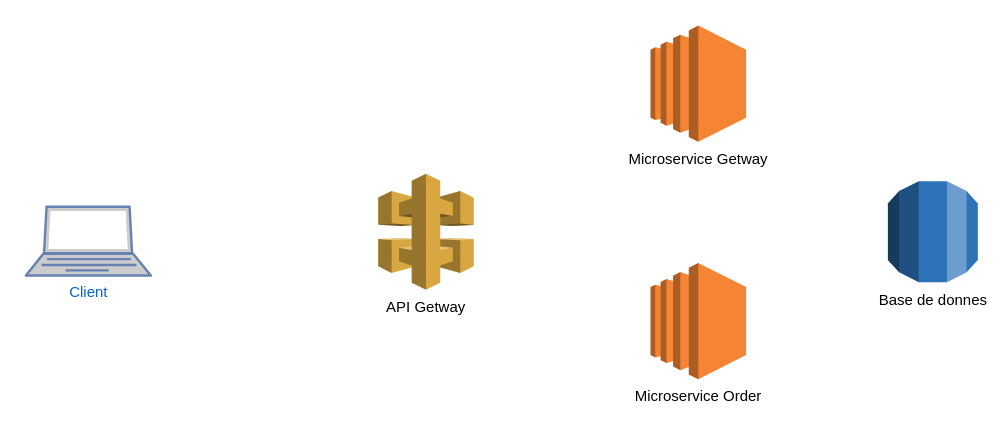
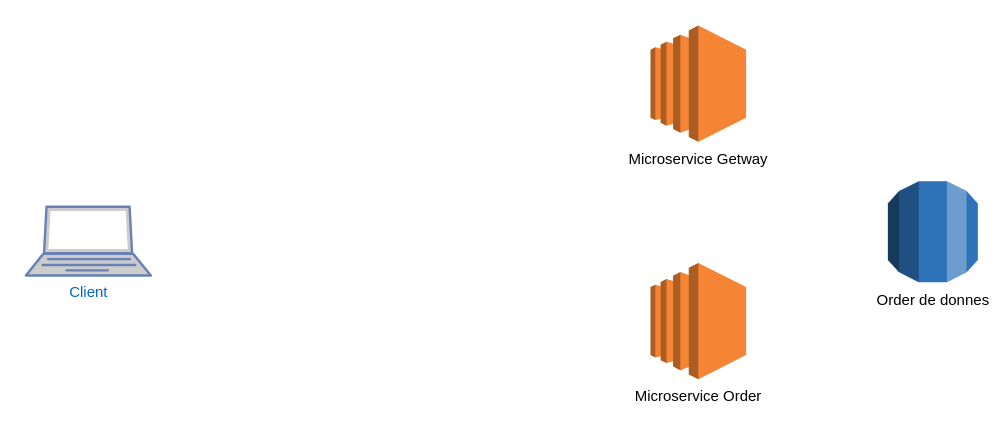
- <mxCell id="3" value="API Getway&lt;br&gt;" style="outlineConnect=0;dashed=0;verticalLabelPosition=bottom;verticalAlign=top;align=center;html=1;shape=mxgraph.aws3.api_gateway;fillColor=#D9A741;gradientColor=none;" vertex="1" parent="1"><mxGeometry x="302" y="138.5" width="76.5" height="93" as="geometry" /></mxCell>
- <mxCell id="4" value="Base de donnes" style="outlineConnect=0;dashed=0;verticalLabelPosition=bottom;verticalAlign=top;align=center;html=1;shape=mxgraph.aws3.rds;fillColor=#2E73B8;gradientColor=none;" vertex="1" parent="1"><mxGeometry x="710" y="144.5" width="72" height="81" as="geometry" /></mxCell>
+ <mxCell id="4" value="Order de donnes" style="outlineConnect=0;dashed=0;verticalLabelPosition=bottom;verticalAlign=top;align=center;html=1;shape=mxgraph.aws3.rds;fillColor=#2E73B8;gradientColor=none;" vertex="1" parent="1"><mxGeometry x="710" y="144.5" width="72" height="81" as="geometry" /></mxCell>
